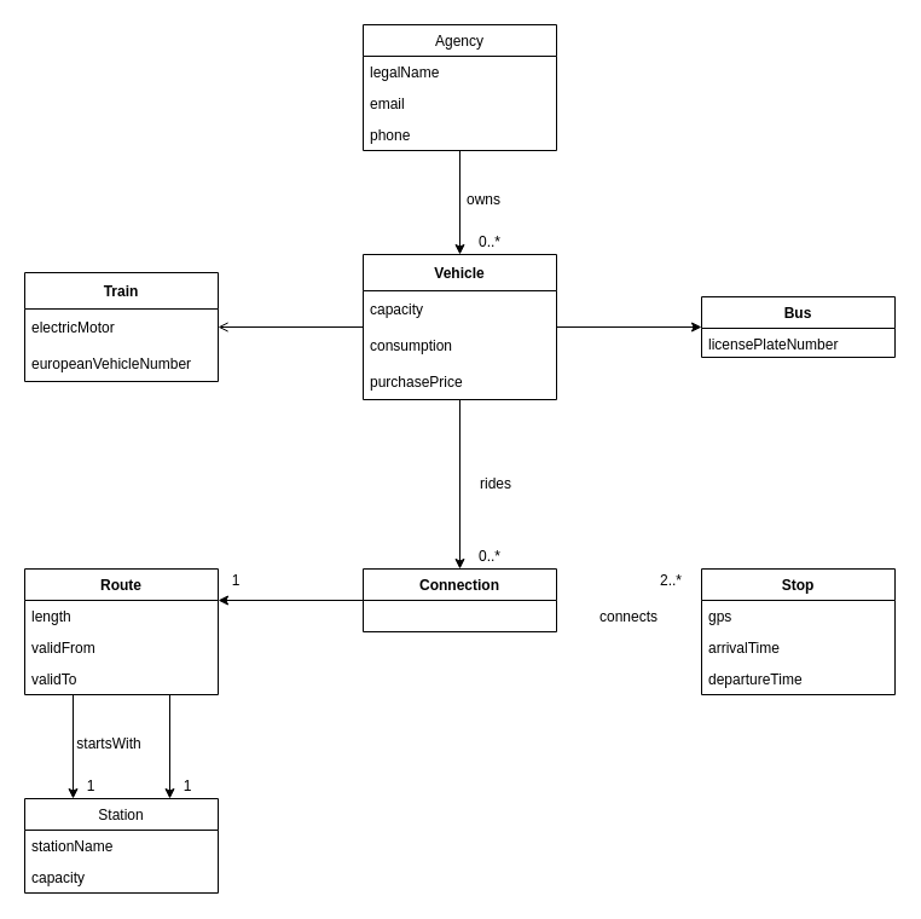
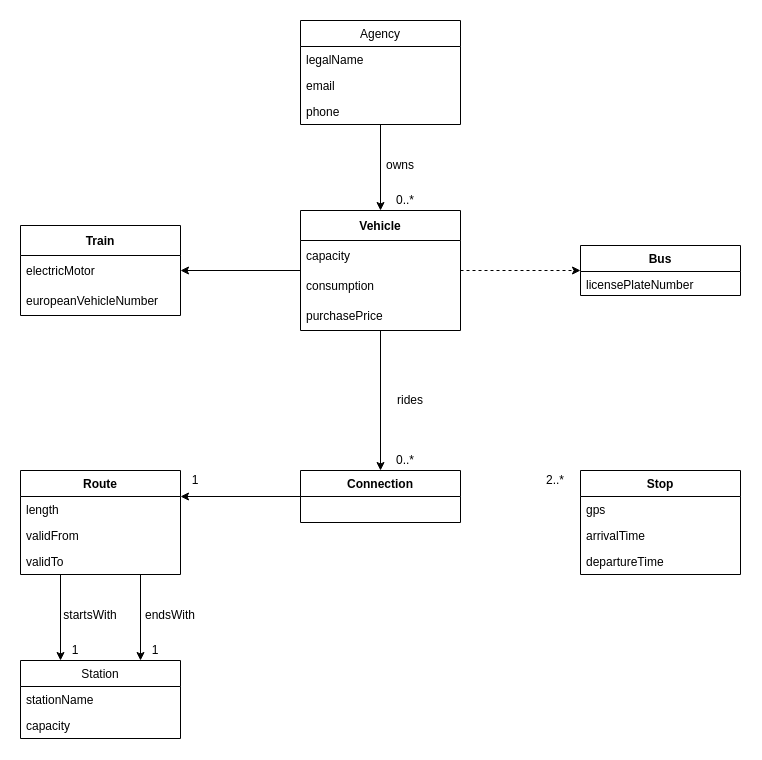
- <mxCell id="25" value="" style="endArrow=open;html=1;rounded=0;entryX=1;entryY=0.5;entryDx=0;entryDy=0;" parent="1" source="2" target="7" edge="1"><mxGeometry width="50" height="50" relative="1" as="geometry"><mxPoint x="230" y="220" as="sourcePoint" /><mxPoint x="230" y="170" as="targetPoint" /></mxGeometry></mxCell>
+ <mxCell id="25" value="" style="endArrow=classic;html=1;rounded=0;entryX=1;entryY=0.5;entryDx=0;entryDy=0;" parent="1" source="2" target="7" edge="1"><mxGeometry width="50" height="50" relative="1" as="geometry"><mxPoint x="230" y="220" as="sourcePoint" /><mxPoint x="230" y="170" as="targetPoint" /></mxGeometry></mxCell>
- <mxCell id="28" value="" style="endArrow=classic;html=1;rounded=0;entryX=0;entryY=0.5;entryDx=0;entryDy=0;" parent="1" source="2" target="9" edge="1"><mxGeometry width="50" height="50" relative="1" as="geometry"><mxPoint x="510" y="260" as="sourcePoint" /><mxPoint x="500" y="210" as="targetPoint" /></mxGeometry></mxCell>
+ <mxCell id="28" value="" style="endArrow=classic;html=1;rounded=0;entryX=0;entryY=0.5;entryDx=0;entryDy=0;dashed=1;" parent="1" source="2" target="9" edge="1"><mxGeometry width="50" height="50" relative="1" as="geometry"><mxPoint x="510" y="260" as="sourcePoint" /><mxPoint x="500" y="210" as="targetPoint" /></mxGeometry></mxCell>
- <mxCell id="24" value="connects" style="text;html=1;strokeColor=none;fillColor=none;align=center;verticalAlign=middle;whiteSpace=wrap;rounded=0;" parent="1" vertex="1"><mxGeometry x="480" y="500" width="80" height="20" as="geometry" /></mxCell>
+ <mxCell id="40" value="endsWith" style="text;html=1;strokeColor=none;fillColor=none;align=center;verticalAlign=middle;whiteSpace=wrap;rounded=0;" parent="1" vertex="1"><mxGeometry x="140" y="600" width="60" height="30" as="geometry" /></mxCell>
